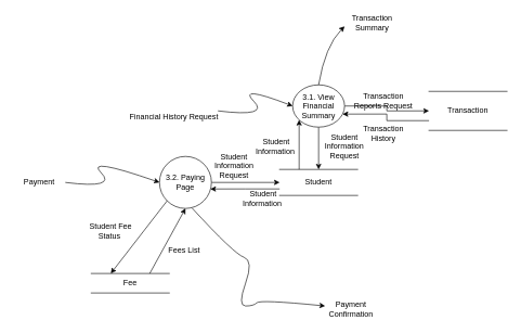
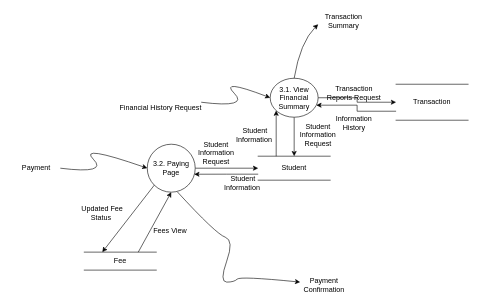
- <mxCell id="15" value="Transaction History" style="text;html=1;whiteSpace=wrap;strokeColor=none;fillColor=none;align=center;verticalAlign=middle;rounded=0;" vertex="1" parent="1"><mxGeometry x="540" y="190" width="100" height="30" as="geometry" /></mxCell>
+ <mxCell id="15" value="Information History" style="text;html=1;whiteSpace=wrap;strokeColor=none;fillColor=none;align=center;verticalAlign=middle;rounded=0;" vertex="1" parent="1"><mxGeometry x="540" y="190" width="100" height="30" as="geometry" /></mxCell>
- <mxCell id="29" value="Student&amp;nbsp;Fee Status&amp;nbsp;" style="text;html=1;whiteSpace=wrap;strokeColor=none;fillColor=none;align=center;verticalAlign=middle;rounded=0;" vertex="1" parent="1"><mxGeometry x="130" y="340" width="80" height="30" as="geometry" /></mxCell>
+ <mxCell id="29" value="Updated&amp;nbsp;Fee Status&amp;nbsp;" style="text;html=1;whiteSpace=wrap;strokeColor=none;fillColor=none;align=center;verticalAlign=middle;rounded=0;" vertex="1" parent="1"><mxGeometry x="130" y="340" width="80" height="30" as="geometry" /></mxCell>
- <mxCell id="30" value="Fees List&amp;nbsp;" style="text;html=1;whiteSpace=wrap;strokeColor=none;fillColor=none;align=center;verticalAlign=middle;rounded=0;" vertex="1" parent="1"><mxGeometry x="245" y="370" width="80" height="30" as="geometry" /></mxCell>
+ <mxCell id="30" value="Fees View&amp;nbsp;" style="text;html=1;whiteSpace=wrap;strokeColor=none;fillColor=none;align=center;verticalAlign=middle;rounded=0;" vertex="1" parent="1"><mxGeometry x="245" y="370" width="80" height="30" as="geometry" /></mxCell>
